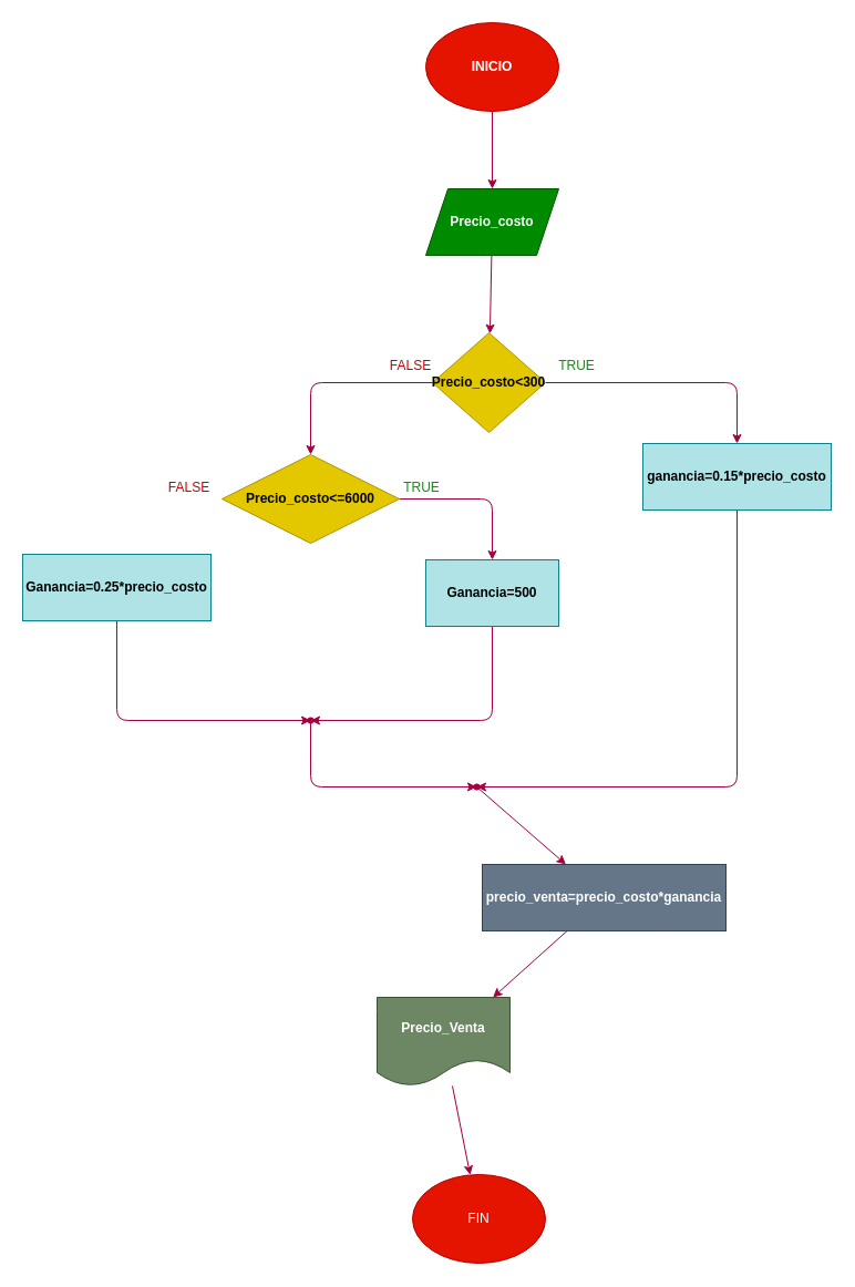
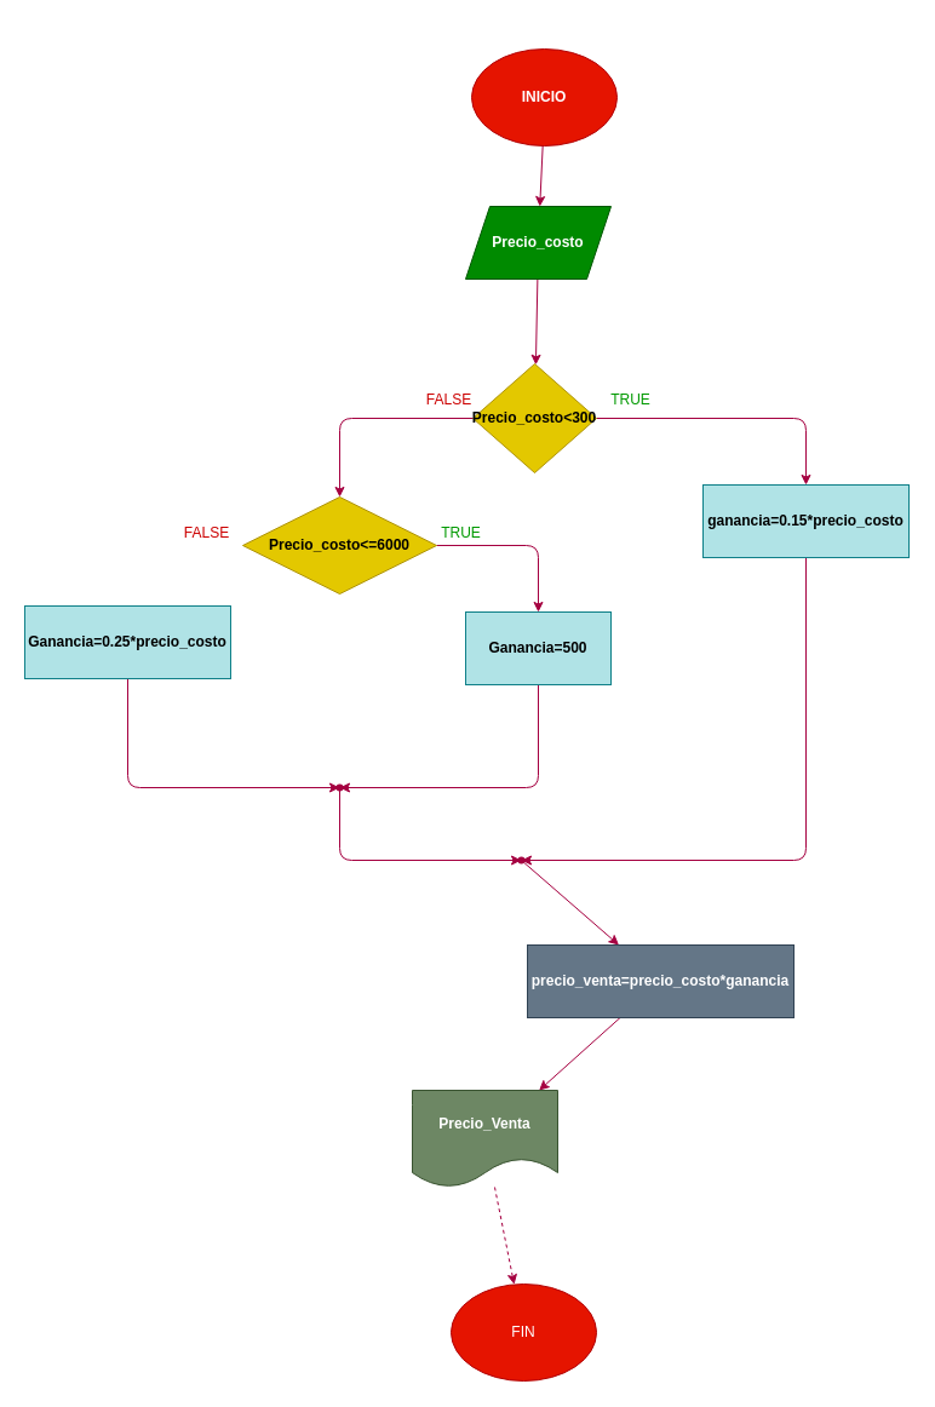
- <mxCell id="3" value="&lt;b&gt;INICIO&lt;/b&gt;" style="ellipse;whiteSpace=wrap;html=1;fillColor=#e51400;fontColor=#ffffff;strokeColor=#B20000;" vertex="1" parent="1"><mxGeometry x="384" y="20" width="120" height="80" as="geometry" /></mxCell>
+ <mxCell id="3" value="&lt;b&gt;INICIO&lt;/b&gt;" style="ellipse;whiteSpace=wrap;html=1;fillColor=#e51400;fontColor=#ffffff;strokeColor=#B20000;" vertex="1" parent="1"><mxGeometry x="389" y="40" width="120" height="80" as="geometry" /></mxCell>
- <mxCell id="23" value="" style="edgeStyle=none;html=1;fillColor=#d80073;strokeColor=#A50040;" edge="1" parent="1" source="24" target="25"><mxGeometry relative="1" as="geometry" /></mxCell>
+ <mxCell id="23" value="" style="edgeStyle=none;html=1;fillColor=#d80073;strokeColor=#A50040;dashed=1;" edge="1" parent="1" source="24" target="25"><mxGeometry relative="1" as="geometry" /></mxCell>
